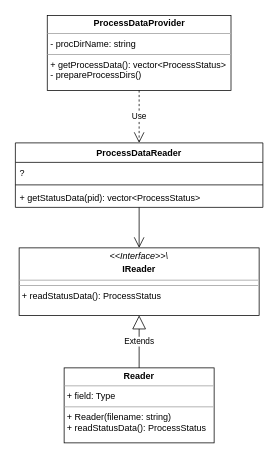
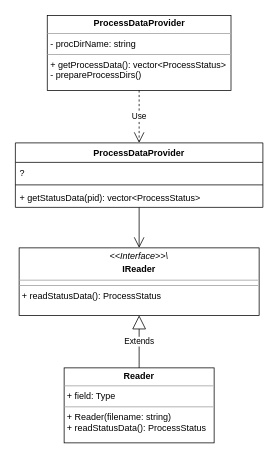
- <mxCell id="2" value="ProcessDataReader&#10;" style="swimlane;fontStyle=1;align=center;verticalAlign=top;childLayout=stackLayout;horizontal=1;startSize=26;horizontalStack=0;resizeParent=1;resizeParentMax=0;resizeLast=0;collapsible=1;marginBottom=0;" parent="1" vertex="1"><mxGeometry x="20" y="190" width="330" height="86" as="geometry" /></mxCell>
+ <mxCell id="2" value="ProcessDataProvider&#10;" style="swimlane;fontStyle=1;align=center;verticalAlign=top;childLayout=stackLayout;horizontal=1;startSize=26;horizontalStack=0;resizeParent=1;resizeParentMax=0;resizeLast=0;collapsible=1;marginBottom=0;" parent="1" vertex="1"><mxGeometry x="20" y="190" width="330" height="86" as="geometry" /></mxCell>
